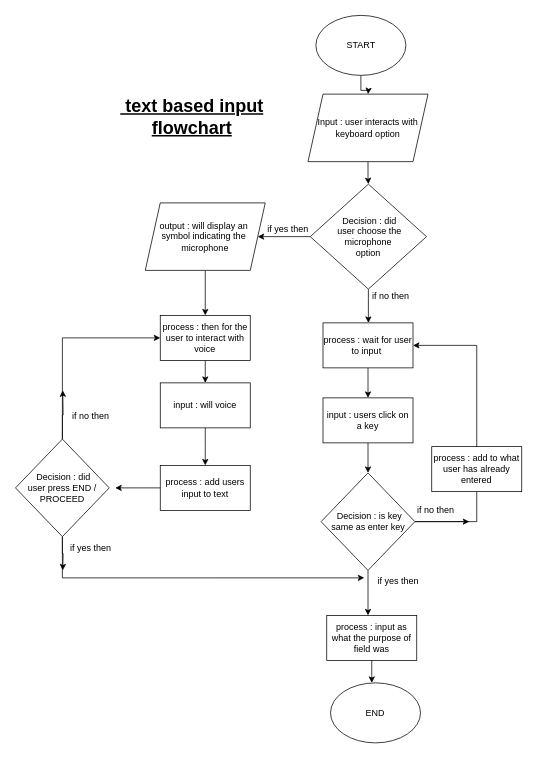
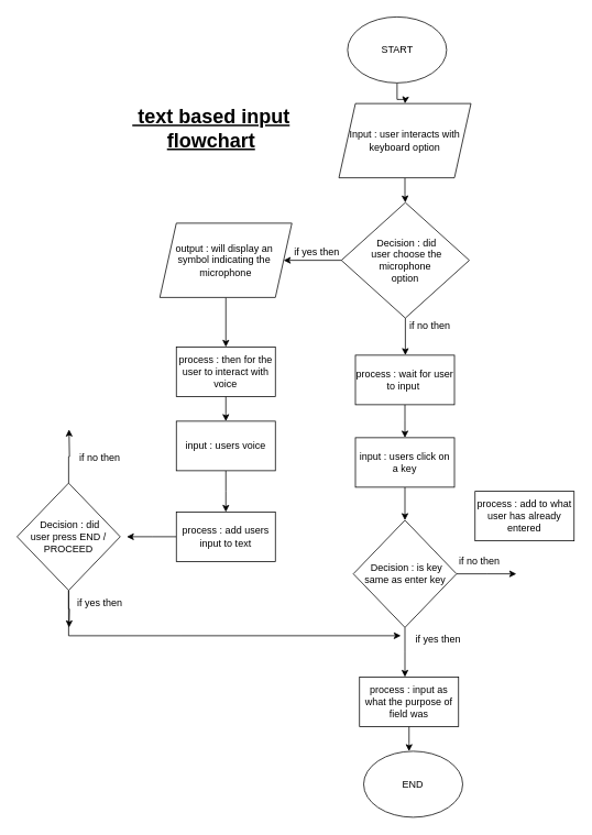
- <mxCell id="19" style="edgeStyle=orthogonalEdgeStyle;rounded=0;orthogonalLoop=1;jettySize=auto;html=1;entryX=0;entryY=0.5;entryDx=0;entryDy=0;" edge="1" parent="1" source="22" target="13"><mxGeometry relative="1" as="geometry"><Array as="points"><mxPoint x="83" y="450" /></Array></mxGeometry></mxCell>
- <mxCell id="30" style="edgeStyle=orthogonalEdgeStyle;rounded=0;orthogonalLoop=1;jettySize=auto;html=1;entryX=1;entryY=0.5;entryDx=0;entryDy=0;" edge="1" parent="1" source="33" target="27"><mxGeometry relative="1" as="geometry"><mxPoint x="635" y="450" as="targetPoint" /><Array as="points"><mxPoint x="635" y="695" /><mxPoint x="635" y="460" /></Array></mxGeometry></mxCell>
- <mxCell id="15" value="input : will voice" style="rounded=0;whiteSpace=wrap;html=1;" vertex="1" parent="1"><mxGeometry x="213" y="510" width="120" height="60" as="geometry" /></mxCell>
+ <mxCell id="15" value="input : users voice" style="rounded=0;whiteSpace=wrap;html=1;" vertex="1" parent="1"><mxGeometry x="213" y="510" width="120" height="60" as="geometry" /></mxCell>
